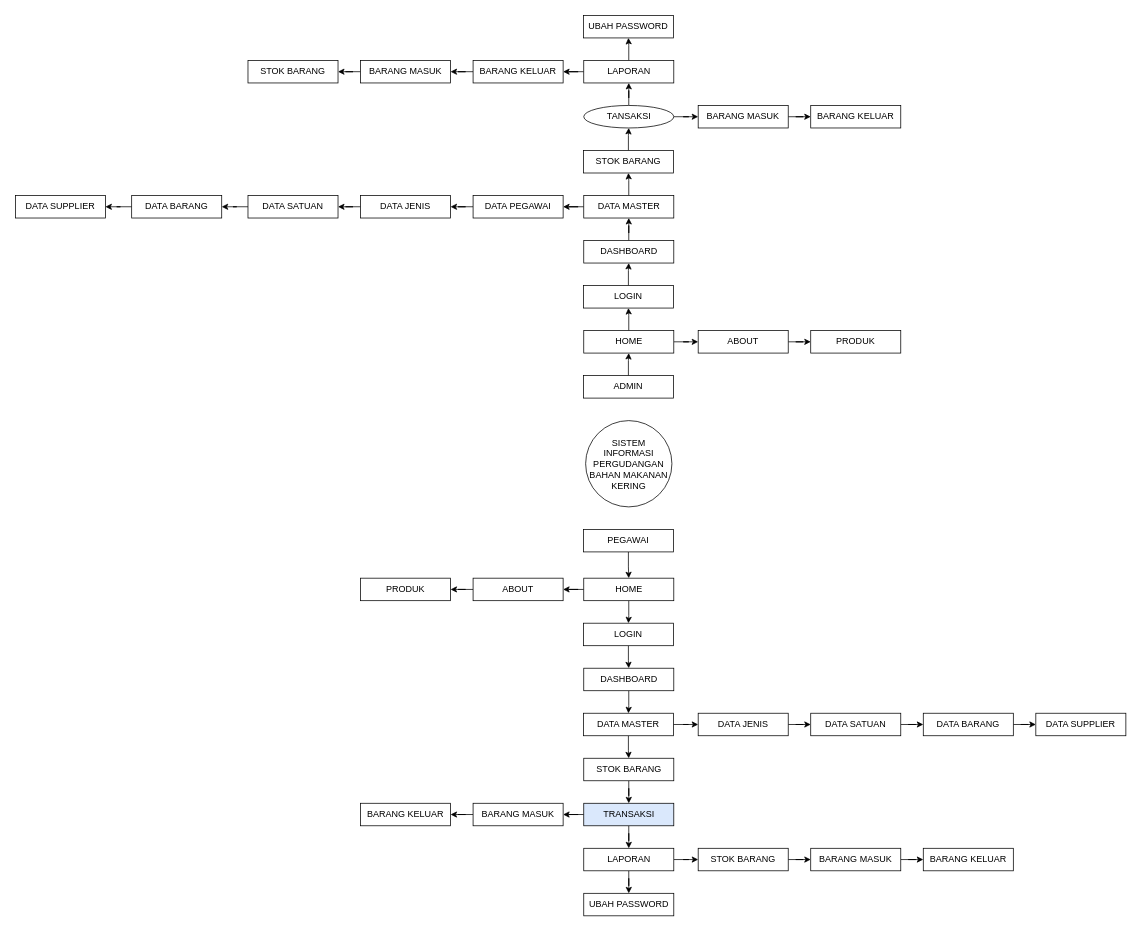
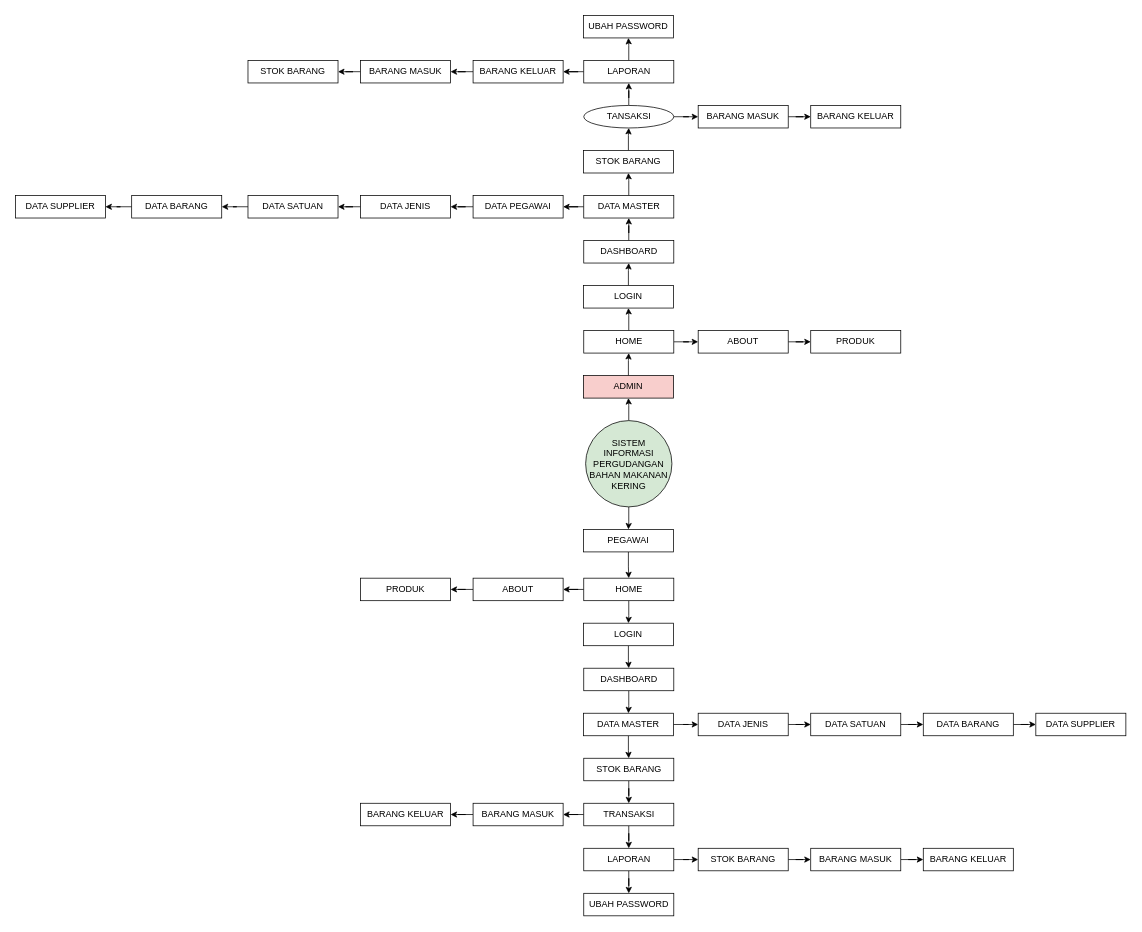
- <mxCell id="9" value="ADMIN" style="rounded=0;whiteSpace=wrap;html=1;" vertex="1" parent="1"><mxGeometry x="777" y="500" width="120" height="30" as="geometry" /></mxCell>
+ <mxCell id="9" value="ADMIN" style="rounded=0;whiteSpace=wrap;html=1;fillColor=#f8cecc;" vertex="1" parent="1"><mxGeometry x="777" y="500" width="120" height="30" as="geometry" /></mxCell>
+ <mxCell id="5" value="" style="edgeStyle=orthogonalEdgeStyle;rounded=0;orthogonalLoop=1;jettySize=auto;html=1;" edge="1" parent="1" source="7" target="9"><mxGeometry relative="1" as="geometry" /></mxCell>
- <mxCell id="7" value="SISTEM INFORMASI PERGUDANGAN BAHAN MAKANAN KERING" style="ellipse;whiteSpace=wrap;html=1;aspect=fixed;" vertex="1" parent="1"><mxGeometry x="780" y="560" width="115" height="115" as="geometry" /></mxCell>
+ <mxCell id="7" value="SISTEM INFORMASI PERGUDANGAN BAHAN MAKANAN KERING" style="ellipse;whiteSpace=wrap;html=1;aspect=fixed;fillColor=#d5e8d4;" vertex="1" parent="1"><mxGeometry x="780" y="560" width="115" height="115" as="geometry" /></mxCell>
+ <mxCell id="6" value="" style="edgeStyle=orthogonalEdgeStyle;rounded=0;orthogonalLoop=1;jettySize=auto;html=1;" edge="1" parent="1" source="7" target="11"><mxGeometry relative="1" as="geometry" /></mxCell>
- <mxCell id="39" value="TRANSAKSI" style="rounded=0;whiteSpace=wrap;html=1;fillColor=#dae8fc;" vertex="1" parent="1"><mxGeometry x="777.5" y="1070" width="120" height="30" as="geometry" /></mxCell>
+ <mxCell id="39" value="TRANSAKSI" style="rounded=0;whiteSpace=wrap;html=1;" vertex="1" parent="1"><mxGeometry x="777.5" y="1070" width="120" height="30" as="geometry" /></mxCell>
